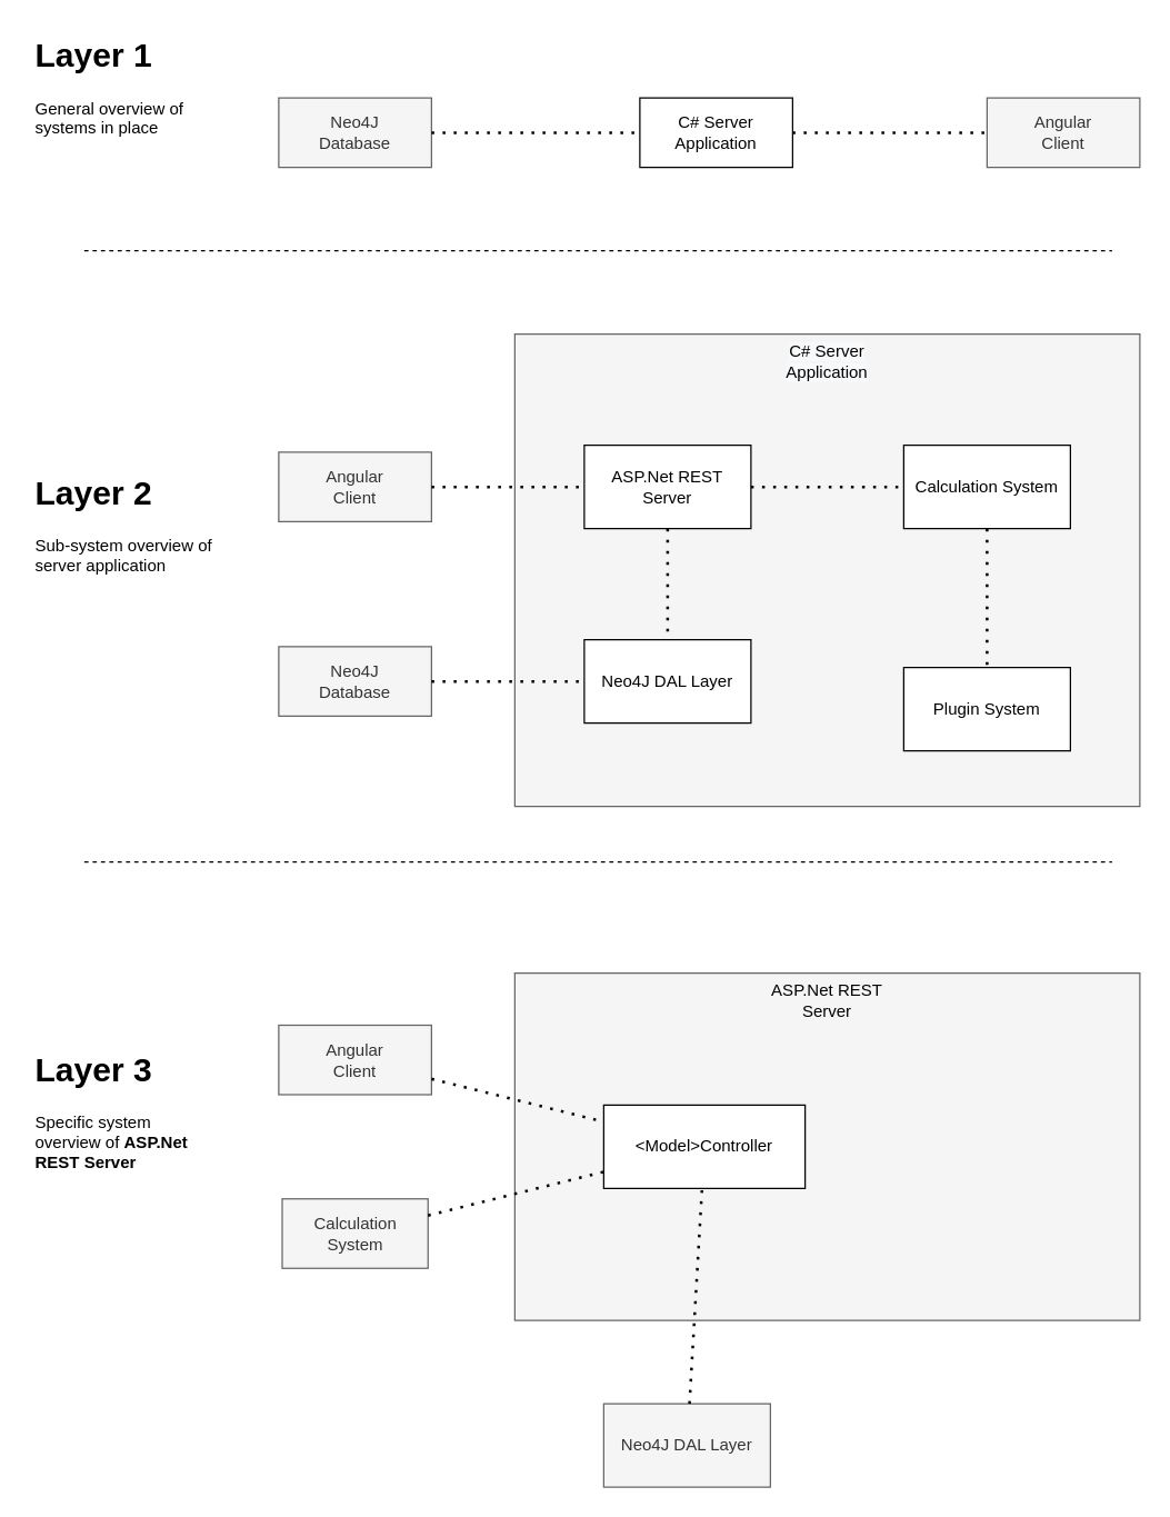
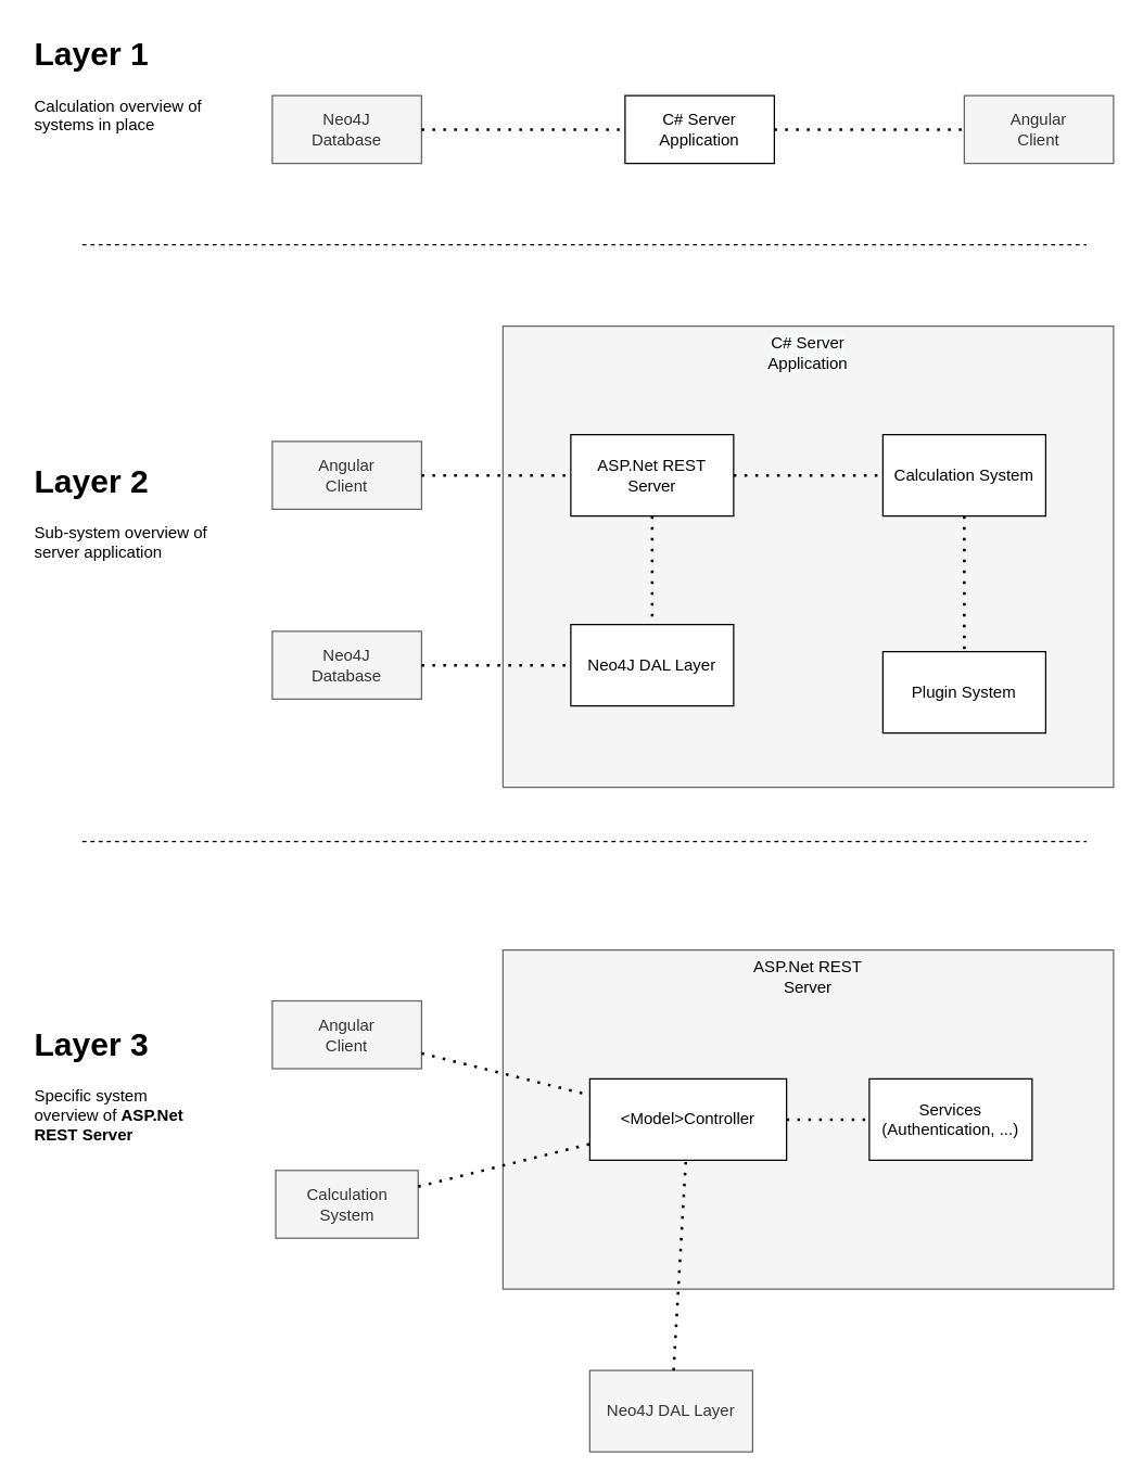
- <mxCell id="7" value="&lt;h1&gt;Layer 1&lt;/h1&gt;&lt;p&gt;General overview of systems in place&lt;br&gt;&lt;/p&gt;" style="text;html=1;strokeColor=none;fillColor=none;spacing=5;spacingTop=-20;whiteSpace=wrap;overflow=hidden;rounded=0;" vertex="1" parent="1"><mxGeometry width="140" height="150" as="geometry" x="20" y="20" /></mxCell>
+ <mxCell id="7" value="&lt;h1&gt;Layer 1&lt;/h1&gt;&lt;p&gt;Calculation overview of systems in place&lt;br&gt;&lt;/p&gt;" style="text;html=1;strokeColor=none;fillColor=none;spacing=5;spacingTop=-20;whiteSpace=wrap;overflow=hidden;rounded=0;" vertex="1" parent="1"><mxGeometry width="140" height="150" as="geometry" x="20" y="20" /></mxCell>
+ <mxCell id="34" value="" style="endArrow=none;dashed=1;html=1;dashPattern=1 3;strokeWidth=2;rounded=0;" edge="1" parent="1" source="27" target="28"><mxGeometry width="50" height="50" relative="1" as="geometry"><mxPoint x="555" y="850.366" as="sourcePoint" /><mxPoint x="710" y="905" as="targetPoint" /></mxGeometry></mxCell>
+ <mxCell id="28" value="Services&lt;br&gt;(Authentication, ...)" style="rounded=0;whiteSpace=wrap;html=1;fillColor=default;" vertex="1" parent="1"><mxGeometry x="640" y="795" width="120" height="60" as="geometry" /></mxCell>
